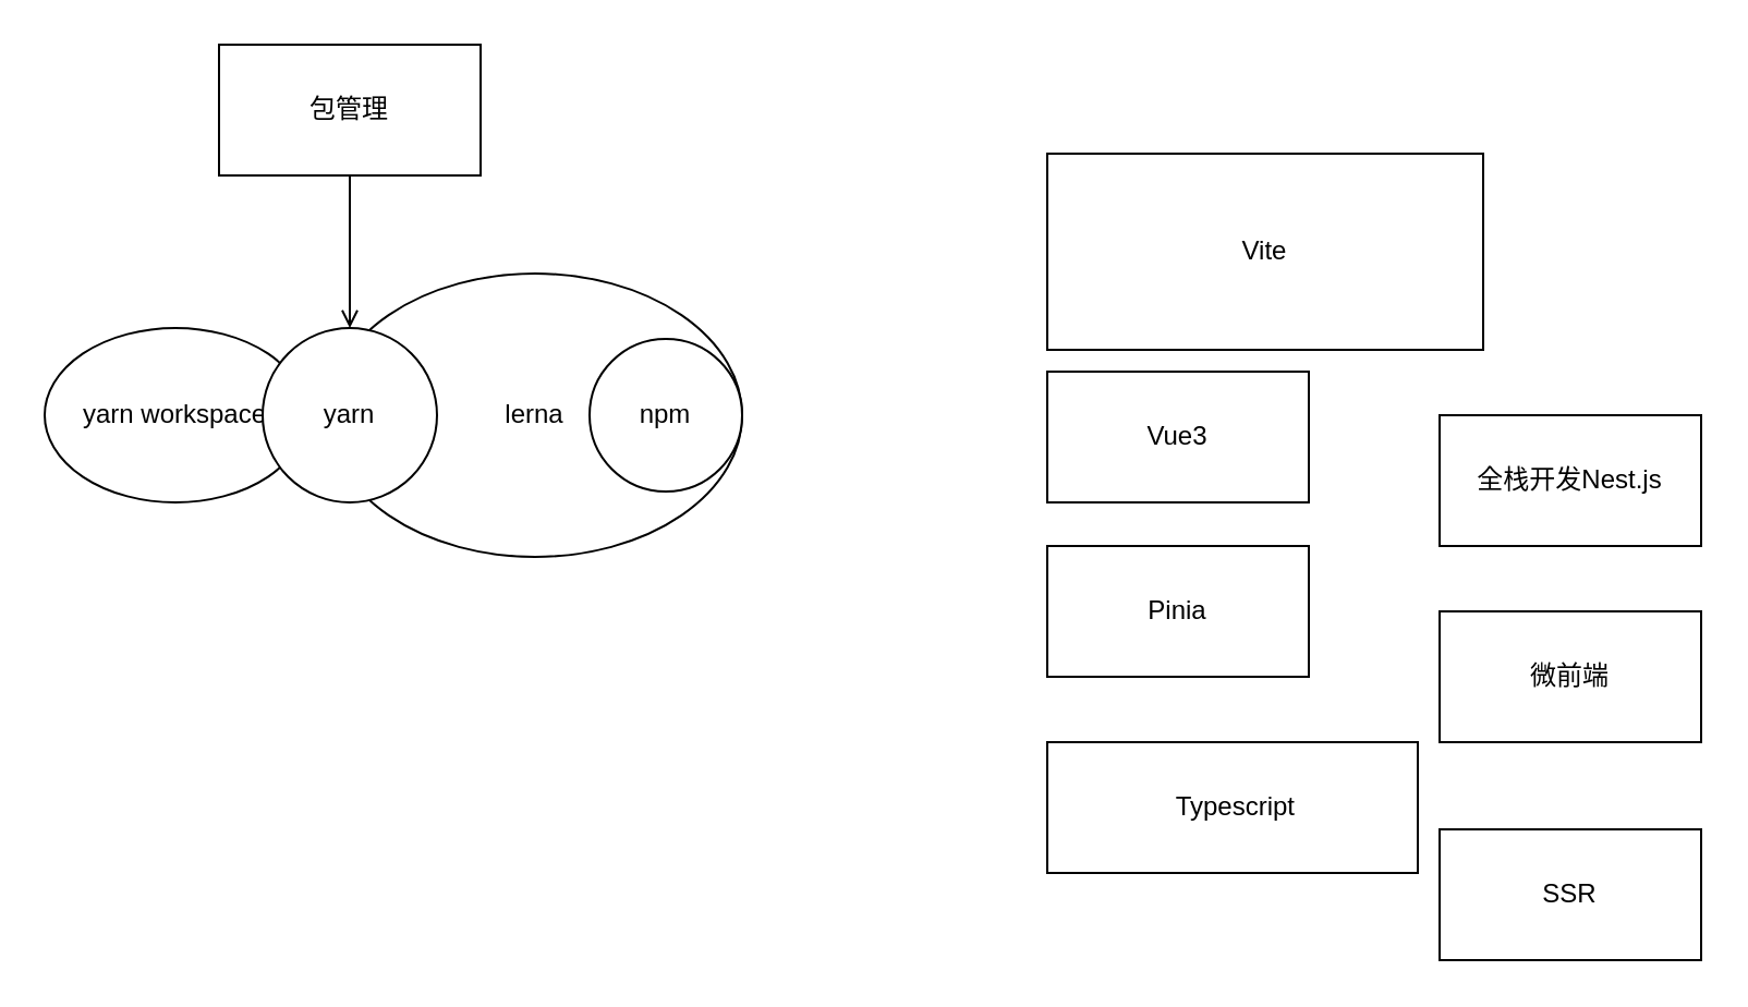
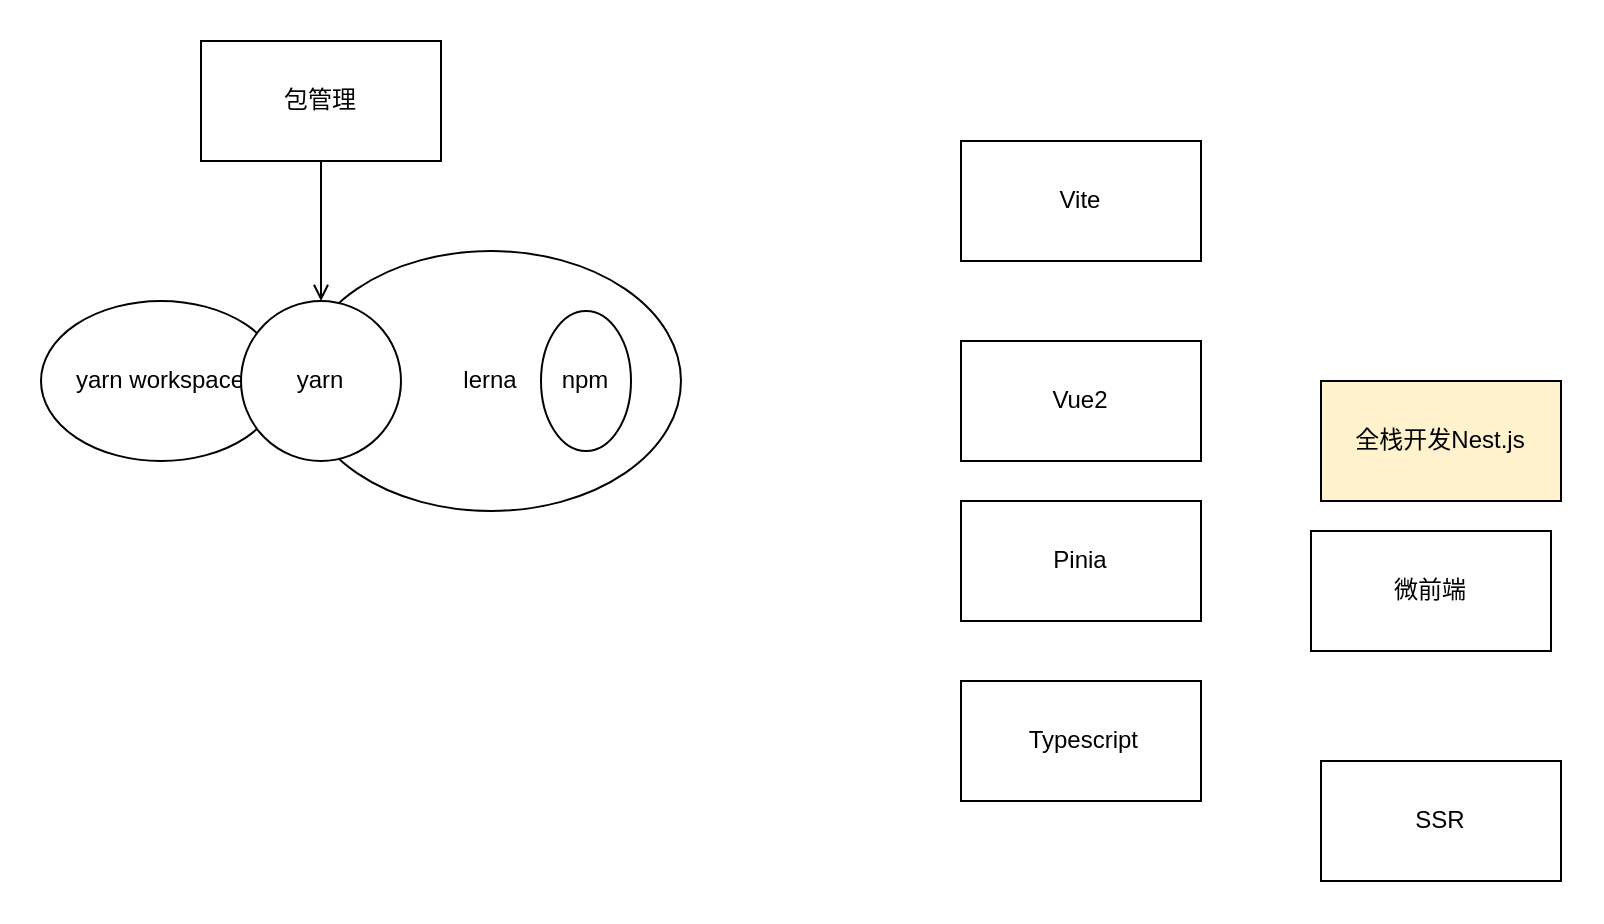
- <mxCell id="8" value="Vite" style="whiteSpace=wrap;html=1;" parent="1" vertex="1"><mxGeometry x="480" y="70" width="200" height="90" as="geometry" /></mxCell>
+ <mxCell id="8" value="Vite" style="whiteSpace=wrap;html=1;" parent="1" vertex="1"><mxGeometry x="480" y="70" width="120" height="60" as="geometry" /></mxCell>
- <mxCell id="13" value="npm" style="ellipse;whiteSpace=wrap;html=1;aspect=fixed;" vertex="1" parent="1"><mxGeometry x="270" y="155" width="70" height="70" as="geometry" /></mxCell>
+ <mxCell id="13" value="npm" style="ellipse;whiteSpace=wrap;html=1;aspect=fixed;" vertex="1" parent="1"><mxGeometry x="270" y="155" width="45" height="70" as="geometry" /></mxCell>
- <mxCell id="3" value="Vue3" style="whiteSpace=wrap;html=1;" parent="1" vertex="1"><mxGeometry x="480" y="170" width="120" height="60" as="geometry" /></mxCell>
+ <mxCell id="3" value="Vue2" style="whiteSpace=wrap;html=1;" parent="1" vertex="1"><mxGeometry x="480" y="170" width="120" height="60" as="geometry" /></mxCell>
- <mxCell id="11" value="全栈开发Nest.js" style="whiteSpace=wrap;html=1;" parent="1" vertex="1"><mxGeometry x="660" y="190" width="120" height="60" as="geometry" /></mxCell>
+ <mxCell id="11" value="全栈开发Nest.js" style="whiteSpace=wrap;html=1;fillColor=#fff2cc;" parent="1" vertex="1"><mxGeometry x="660" y="190" width="120" height="60" as="geometry" /></mxCell>
- <mxCell id="5" value="微前端" style="whiteSpace=wrap;html=1;" parent="1" vertex="1"><mxGeometry x="660" y="280" width="120" height="60" as="geometry" /></mxCell>
+ <mxCell id="5" value="微前端" style="whiteSpace=wrap;html=1;" parent="1" vertex="1"><mxGeometry x="655" y="265" width="120" height="60" as="geometry" /></mxCell>
- <mxCell id="10" value="&amp;nbsp;Typescript" style="whiteSpace=wrap;html=1;" parent="1" vertex="1"><mxGeometry x="480" y="340" width="170" height="60" as="geometry" /></mxCell>
+ <mxCell id="10" value="&amp;nbsp;Typescript" style="whiteSpace=wrap;html=1;" parent="1" vertex="1"><mxGeometry x="480" y="340" width="120" height="60" as="geometry" /></mxCell>
